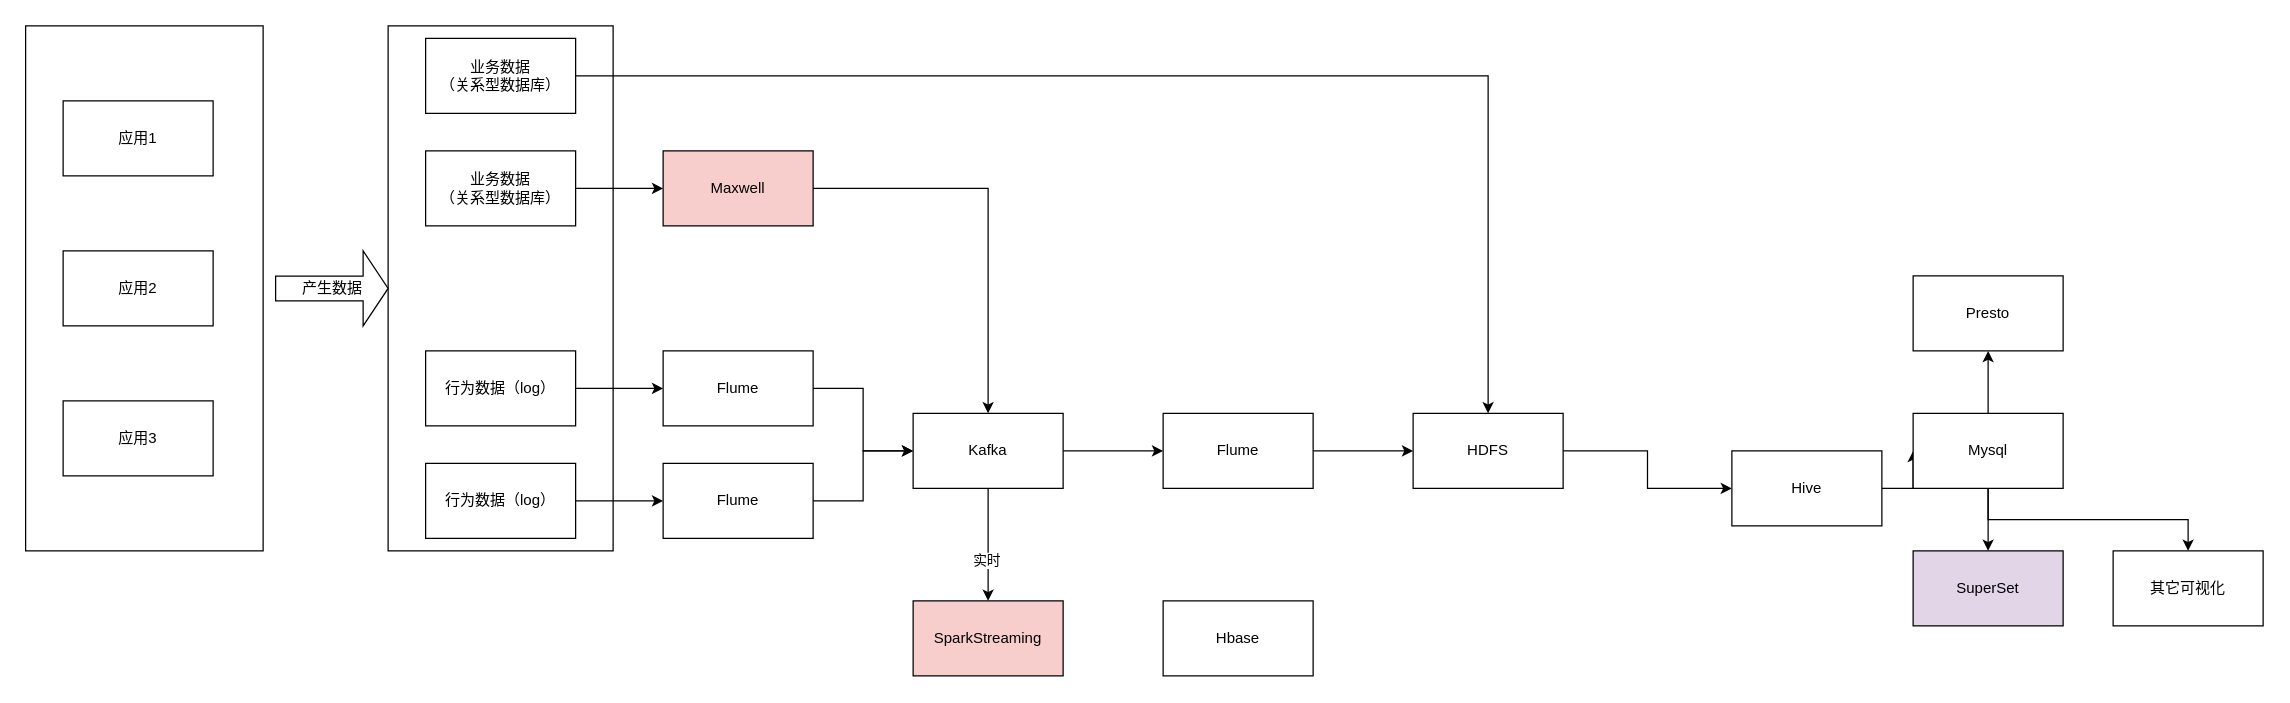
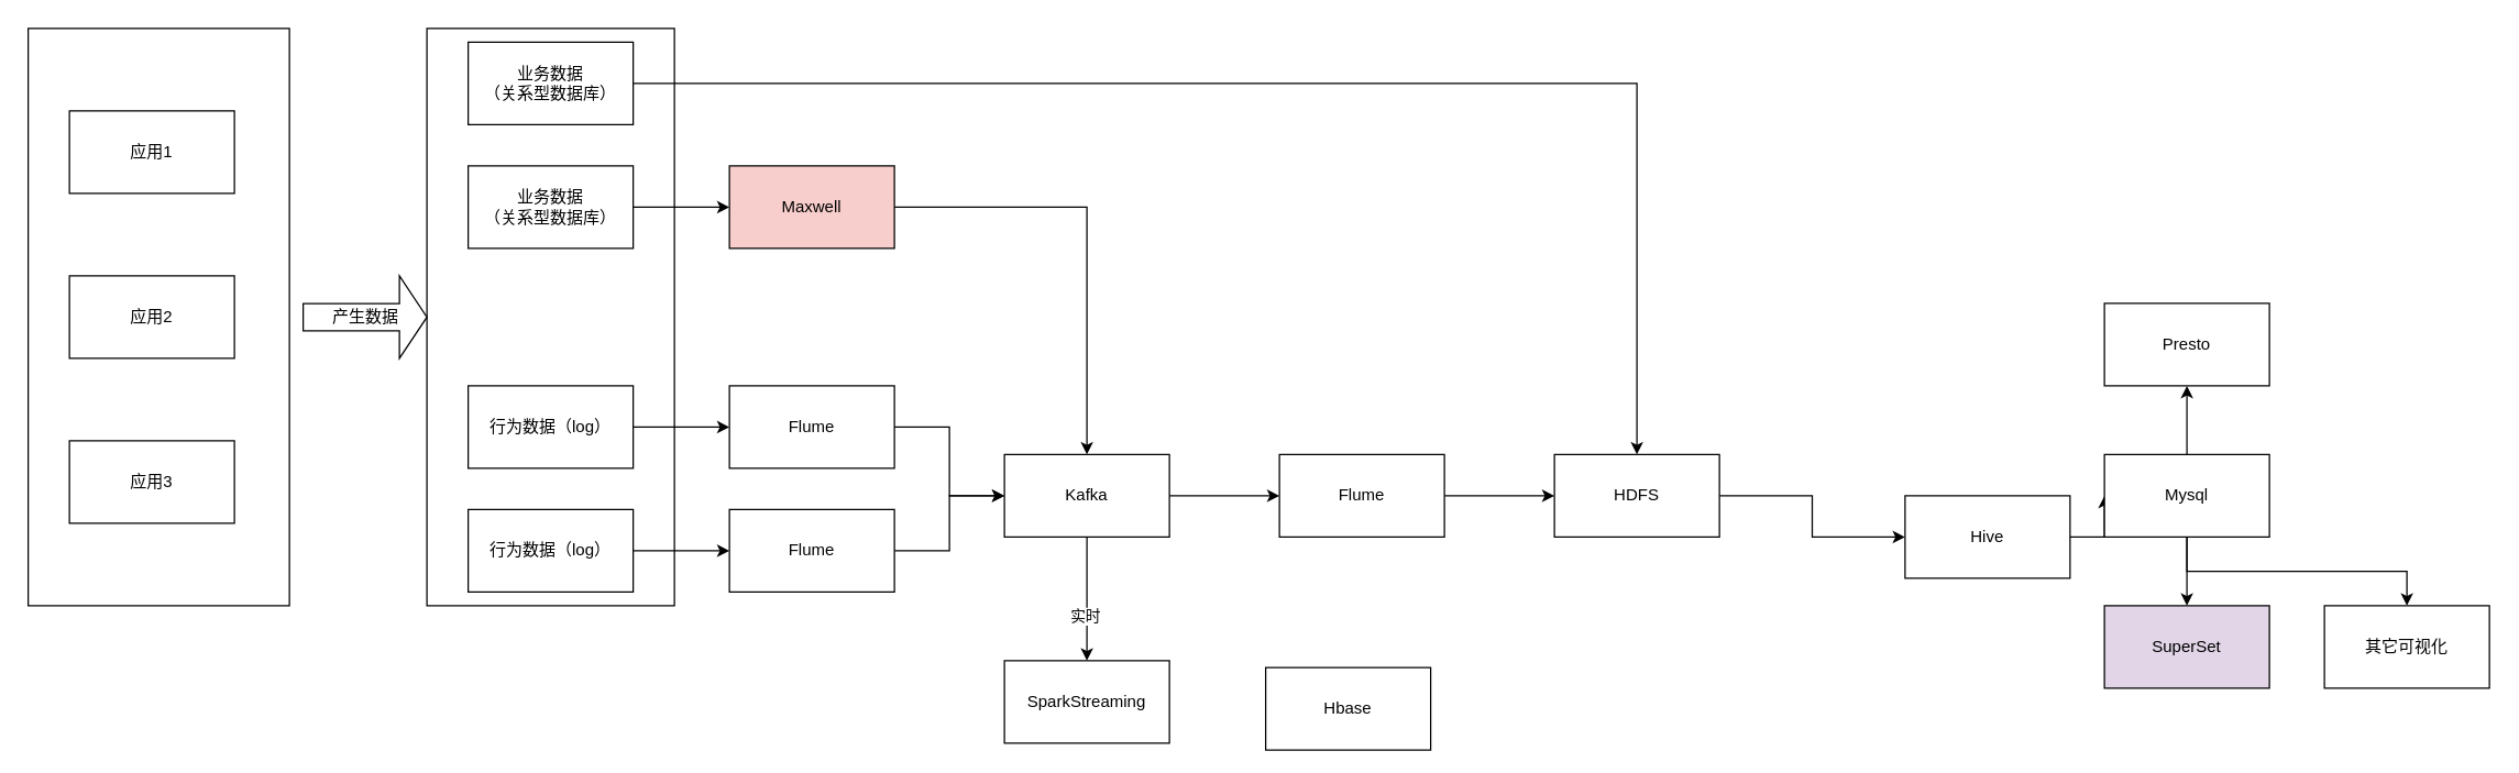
- <mxCell id="39" value="SparkStreaming" style="rounded=0;whiteSpace=wrap;html=1;fillColor=#f8cecc;" vertex="1" parent="1"><mxGeometry x="730" y="480" width="120" height="60" as="geometry" /></mxCell>
+ <mxCell id="39" value="SparkStreaming" style="rounded=0;whiteSpace=wrap;html=1;" vertex="1" parent="1"><mxGeometry x="730" y="480" width="120" height="60" as="geometry" /></mxCell>
- <mxCell id="40" value="Hbase" style="rounded=0;whiteSpace=wrap;html=1;" vertex="1" parent="1"><mxGeometry x="930" y="480" width="120" height="60" as="geometry" /></mxCell>
+ <mxCell id="40" value="Hbase" style="rounded=0;whiteSpace=wrap;html=1;" vertex="1" parent="1"><mxGeometry x="920" y="485" width="120" height="60" as="geometry" /></mxCell>
